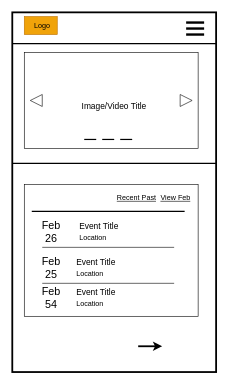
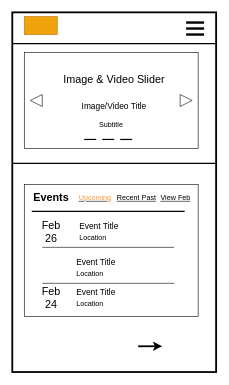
- <mxCell id="32" value="Logo" style="text;html=1;strokeColor=none;fillColor=none;align=center;verticalAlign=middle;whiteSpace=wrap;rounded=0;" vertex="1" parent="1"><mxGeometry x="50" y="32" width="40" height="20" as="geometry" /></mxCell>
+ <mxCell id="4" value="&lt;font style=&quot;font-size: 18px&quot;&gt;Image &amp;amp; Video Slider&lt;/font&gt;" style="text;html=1;strokeColor=none;fillColor=none;align=center;verticalAlign=middle;whiteSpace=wrap;rounded=0;" vertex="1" parent="1"><mxGeometry x="100" y="107" width="180" height="50" as="geometry" /></mxCell>
+ <mxCell id="6" value="&lt;span&gt;Subtitle&lt;/span&gt;" style="text;html=1;strokeColor=none;fillColor=none;align=center;verticalAlign=middle;whiteSpace=wrap;rounded=0;" vertex="1" parent="1"><mxGeometry x="165" y="197" width="40" height="20" as="geometry" /></mxCell>
+ <mxCell id="15" value="&lt;b&gt;&lt;font style=&quot;font-size: 18px&quot;&gt;Events&lt;/font&gt;&lt;/b&gt;" style="text;html=1;strokeColor=none;fillColor=none;align=center;verticalAlign=middle;whiteSpace=wrap;rounded=0;" vertex="1" parent="1"><mxGeometry x="60" y="320" width="50" height="20" as="geometry" /></mxCell>
+ <mxCell id="16" value="&lt;u&gt;&lt;font color=&quot;#ff9933&quot;&gt;Upcoming&lt;/font&gt;&lt;/u&gt;&amp;nbsp;" style="text;html=1;strokeColor=none;fillColor=none;align=center;verticalAlign=middle;whiteSpace=wrap;rounded=0;" vertex="1" parent="1"><mxGeometry x="140" y="320" width="40" height="20" as="geometry" /></mxCell>
- <mxCell id="24" value="&lt;font style=&quot;font-size: 18px&quot;&gt;Feb&lt;br&gt;25&lt;/font&gt;" style="text;html=1;strokeColor=none;fillColor=none;align=center;verticalAlign=middle;whiteSpace=wrap;rounded=0;" vertex="1" parent="1"><mxGeometry x="65" y="437" width="40" height="20" as="geometry" /></mxCell>
- <mxCell id="27" value="&lt;font style=&quot;font-size: 18px&quot;&gt;Feb&lt;br&gt;54&lt;/font&gt;" style="text;html=1;strokeColor=none;fillColor=none;align=center;verticalAlign=middle;whiteSpace=wrap;rounded=0;" vertex="1" parent="1"><mxGeometry x="65" y="487" width="40" height="20" as="geometry" /></mxCell>
+ <mxCell id="27" value="&lt;font style=&quot;font-size: 18px&quot;&gt;Feb&lt;br&gt;24&lt;/font&gt;" style="text;html=1;strokeColor=none;fillColor=none;align=center;verticalAlign=middle;whiteSpace=wrap;rounded=0;" vertex="1" parent="1"><mxGeometry x="65" y="487" width="40" height="20" as="geometry" /></mxCell>
